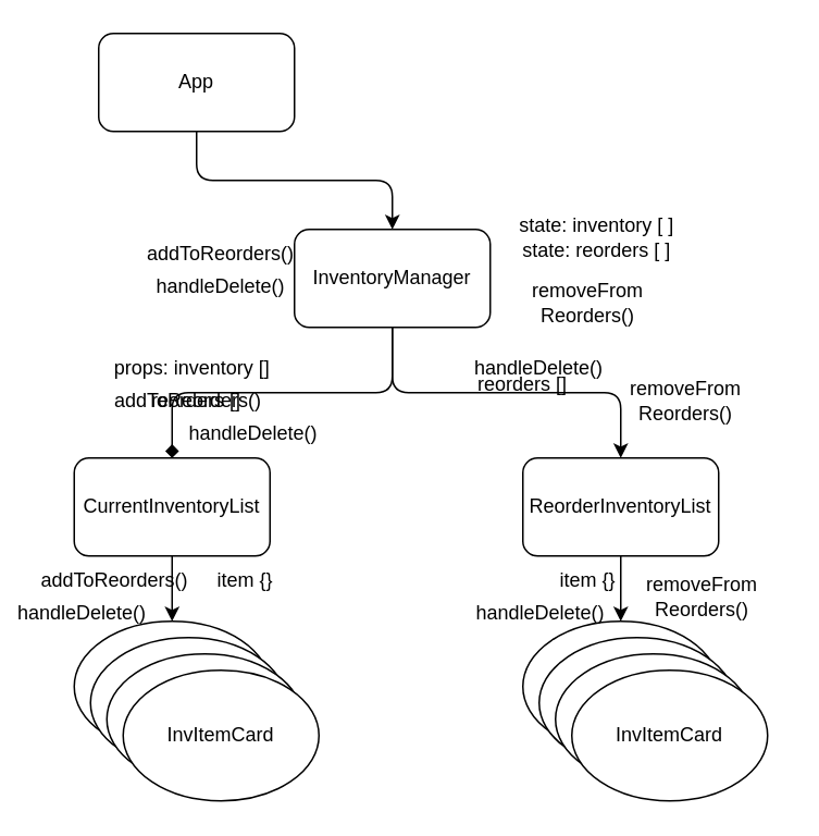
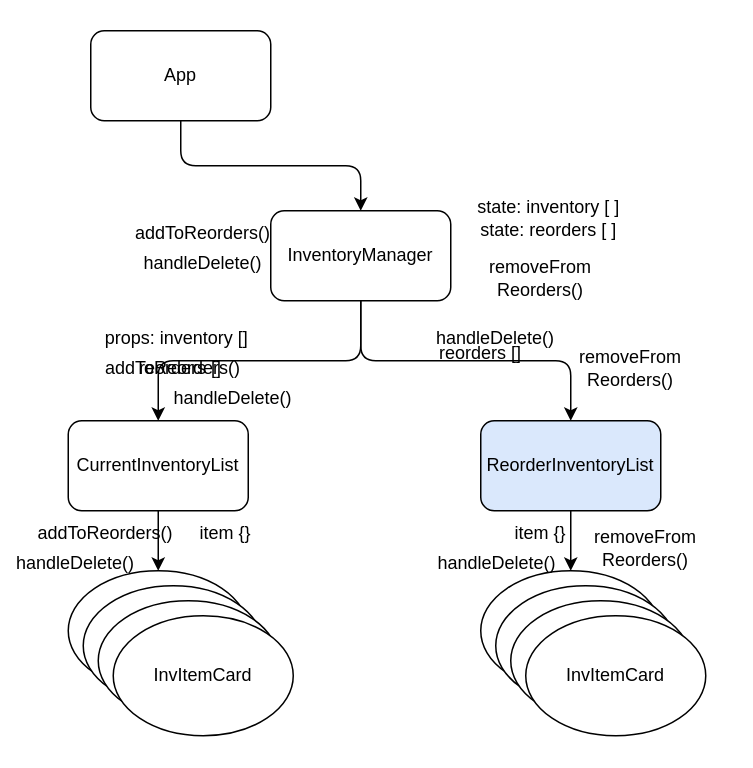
- <mxCell id="4" style="edgeStyle=orthogonalEdgeStyle;html=1;exitX=0.5;exitY=1;exitDx=0;exitDy=0;entryX=0.5;entryY=0;entryDx=0;entryDy=0;endArrow=diamond;" edge="1" parent="1" source="6" target="8"><mxGeometry relative="1" as="geometry" /></mxCell>
+ <mxCell id="4" style="edgeStyle=orthogonalEdgeStyle;html=1;exitX=0.5;exitY=1;exitDx=0;exitDy=0;entryX=0.5;entryY=0;entryDx=0;entryDy=0;" edge="1" parent="1" source="6" target="8"><mxGeometry relative="1" as="geometry" /></mxCell>
- <mxCell id="10" value="ReorderInventoryList" style="rounded=1;whiteSpace=wrap;html=1;" vertex="1" parent="1"><mxGeometry x="320" y="280" width="120" height="60" as="geometry" /></mxCell>
+ <mxCell id="10" value="ReorderInventoryList" style="rounded=1;whiteSpace=wrap;html=1;fillColor=#dae8fc;" vertex="1" parent="1"><mxGeometry x="320" y="280" width="120" height="60" as="geometry" /></mxCell>
